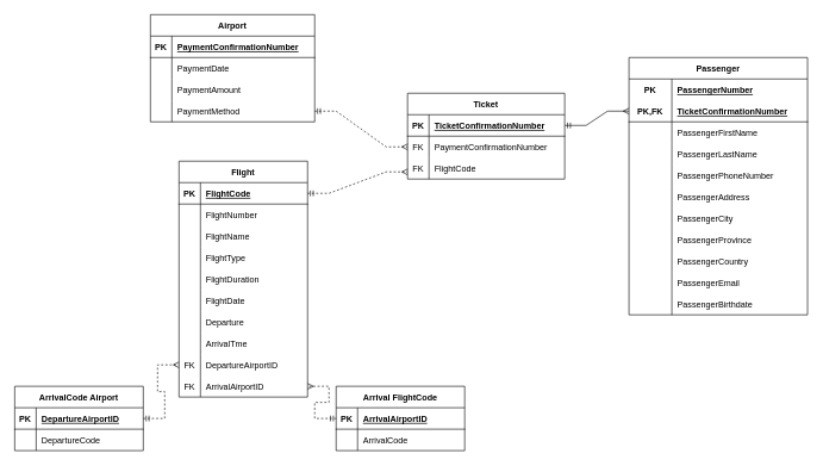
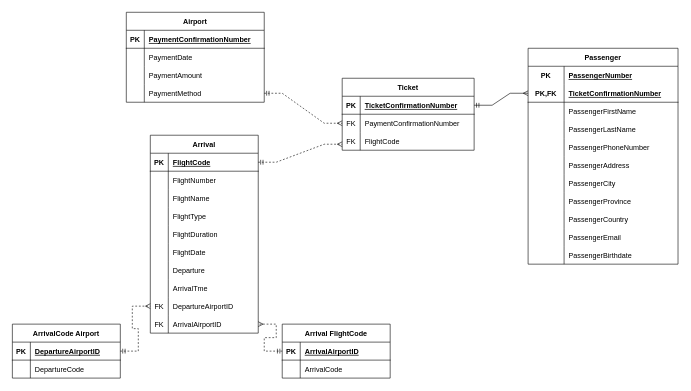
- <mxCell id="25" value="Flight" style="shape=table;startSize=30;container=1;collapsible=1;childLayout=tableLayout;fixedRows=1;rowLines=0;fontStyle=1;align=center;resizeLast=1;" vertex="1" parent="1"><mxGeometry x="250" y="225" width="180" height="330" as="geometry" /></mxCell>
+ <mxCell id="25" value="Arrival" style="shape=table;startSize=30;container=1;collapsible=1;childLayout=tableLayout;fixedRows=1;rowLines=0;fontStyle=1;align=center;resizeLast=1;" vertex="1" parent="1"><mxGeometry x="250" y="225" width="180" height="330" as="geometry" /></mxCell>
